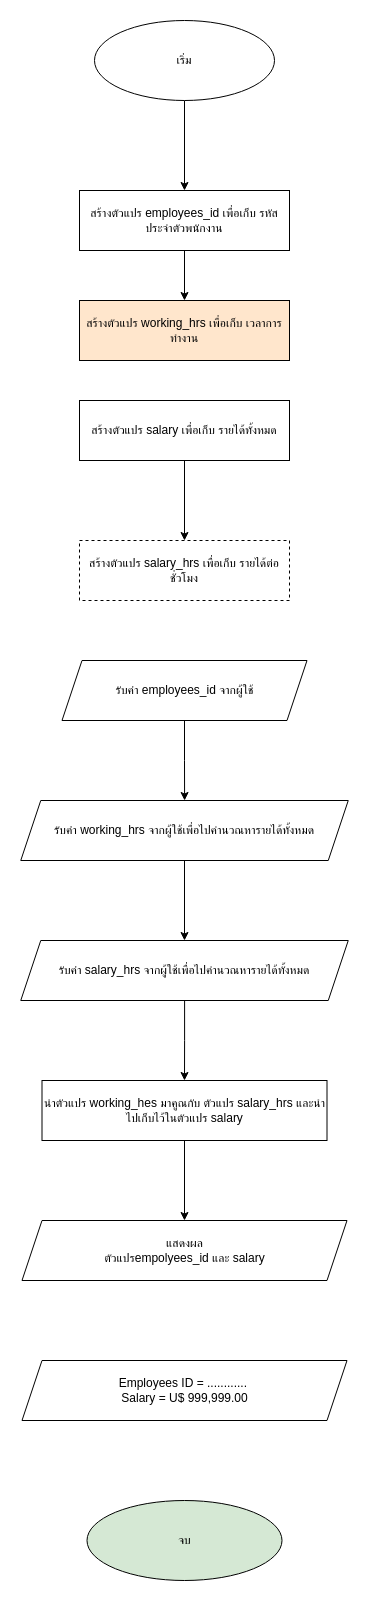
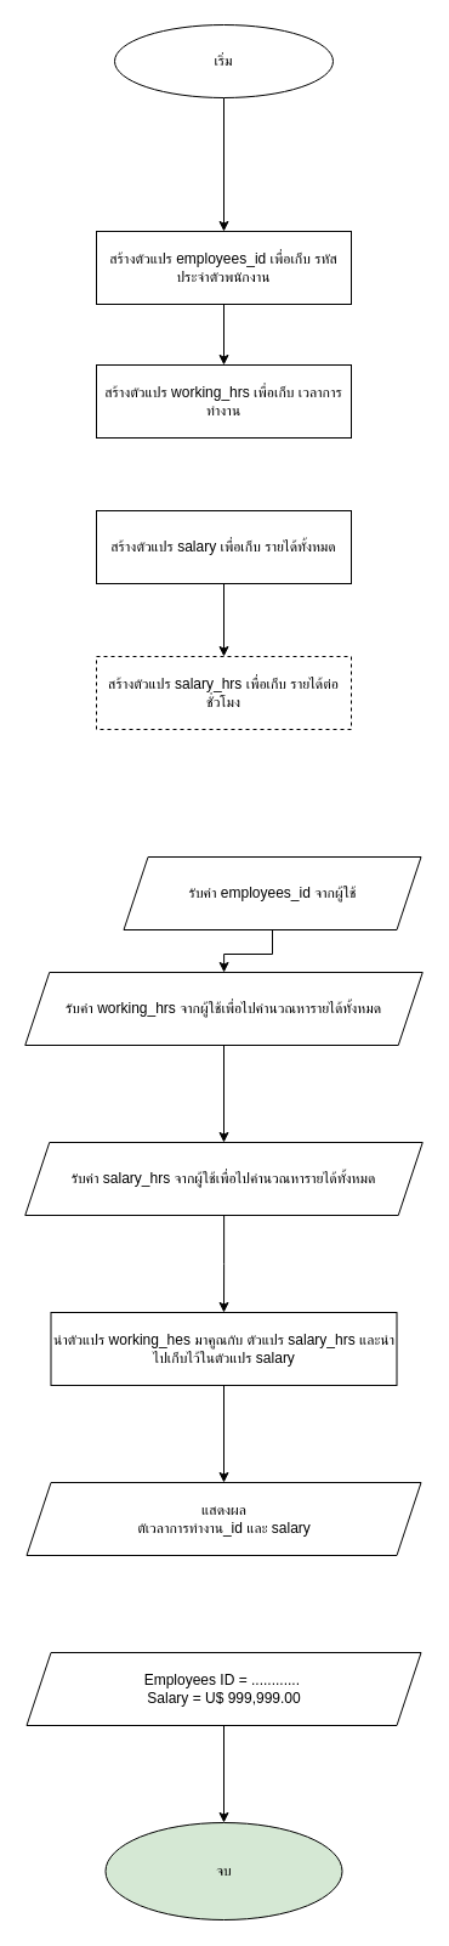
- <mxCell id="3" value="เริ่ม" style="ellipse;whiteSpace=wrap;html=1;fillColor=default;strokeWidth=1;" parent="1" vertex="1"><mxGeometry x="94" y="20" width="180" height="80" as="geometry" /></mxCell>
+ <mxCell id="3" value="เริ่ม" style="ellipse;whiteSpace=wrap;html=1;fillColor=default;strokeWidth=1;" parent="1" vertex="1"><mxGeometry x="94" y="20" width="180" height="60" as="geometry" /></mxCell>
- <mxCell id="6" value="สร้างตัวแปร working_hrs เพื่อเก็บ เวลาการทำงาน" style="whiteSpace=wrap;html=1;strokeWidth=1;fillColor=#ffe6cc;" parent="1" vertex="1"><mxGeometry x="79" y="300" width="210" height="60" as="geometry" /></mxCell>
+ <mxCell id="6" value="สร้างตัวแปร working_hrs เพื่อเก็บ เวลาการทำงาน" style="whiteSpace=wrap;html=1;strokeWidth=1;" parent="1" vertex="1"><mxGeometry x="79" y="300" width="210" height="60" as="geometry" /></mxCell>
- <mxCell id="8" value="สร้างตัวแปร salary เพื่อเก็บ รายได้ทั้งหมด" style="whiteSpace=wrap;html=1;strokeWidth=1;" parent="1" vertex="1"><mxGeometry x="79" y="400" width="210" height="60" as="geometry" /></mxCell>
+ <mxCell id="8" value="สร้างตัวแปร salary เพื่อเก็บ รายได้ทั้งหมด" style="whiteSpace=wrap;html=1;strokeWidth=1;" parent="1" vertex="1"><mxGeometry x="79" y="420" width="210" height="60" as="geometry" /></mxCell>
- <mxCell id="10" value="รับค่า employees_id จากผู้ใช้" style="shape=parallelogram;perimeter=parallelogramPerimeter;whiteSpace=wrap;html=1;fixedSize=1;strokeWidth=1;" parent="1" vertex="1"><mxGeometry x="61.5" y="660" width="245" height="60" as="geometry" /></mxCell>
+ <mxCell id="10" value="รับค่า employees_id จากผู้ใช้" style="shape=parallelogram;perimeter=parallelogramPerimeter;whiteSpace=wrap;html=1;fixedSize=1;strokeWidth=1;" parent="1" vertex="1"><mxGeometry x="101.5" y="705" width="245" height="60" as="geometry" /></mxCell>
- <mxCell id="18" value="แสดงผล&lt;div&gt;ตัวแปรempolyees_id และ salary&lt;/div&gt;" style="shape=parallelogram;perimeter=parallelogramPerimeter;whiteSpace=wrap;html=1;fixedSize=1;strokeWidth=1;" parent="1" vertex="1"><mxGeometry x="21.5" y="1220" width="325" height="60" as="geometry" /></mxCell>
+ <mxCell id="18" value="แสดงผล&lt;div&gt;ตัเวลาการทำงาน_id และ salary&lt;/div&gt;" style="shape=parallelogram;perimeter=parallelogramPerimeter;whiteSpace=wrap;html=1;fixedSize=1;strokeWidth=1;" parent="1" vertex="1"><mxGeometry x="21.5" y="1220" width="325" height="60" as="geometry" /></mxCell>
+ <mxCell id="19" value="" style="edgeStyle=orthogonalEdgeStyle;rounded=0;orthogonalLoop=1;jettySize=auto;html=1;" parent="1" source="20" target="21" edge="1"><mxGeometry relative="1" as="geometry" /></mxCell>
